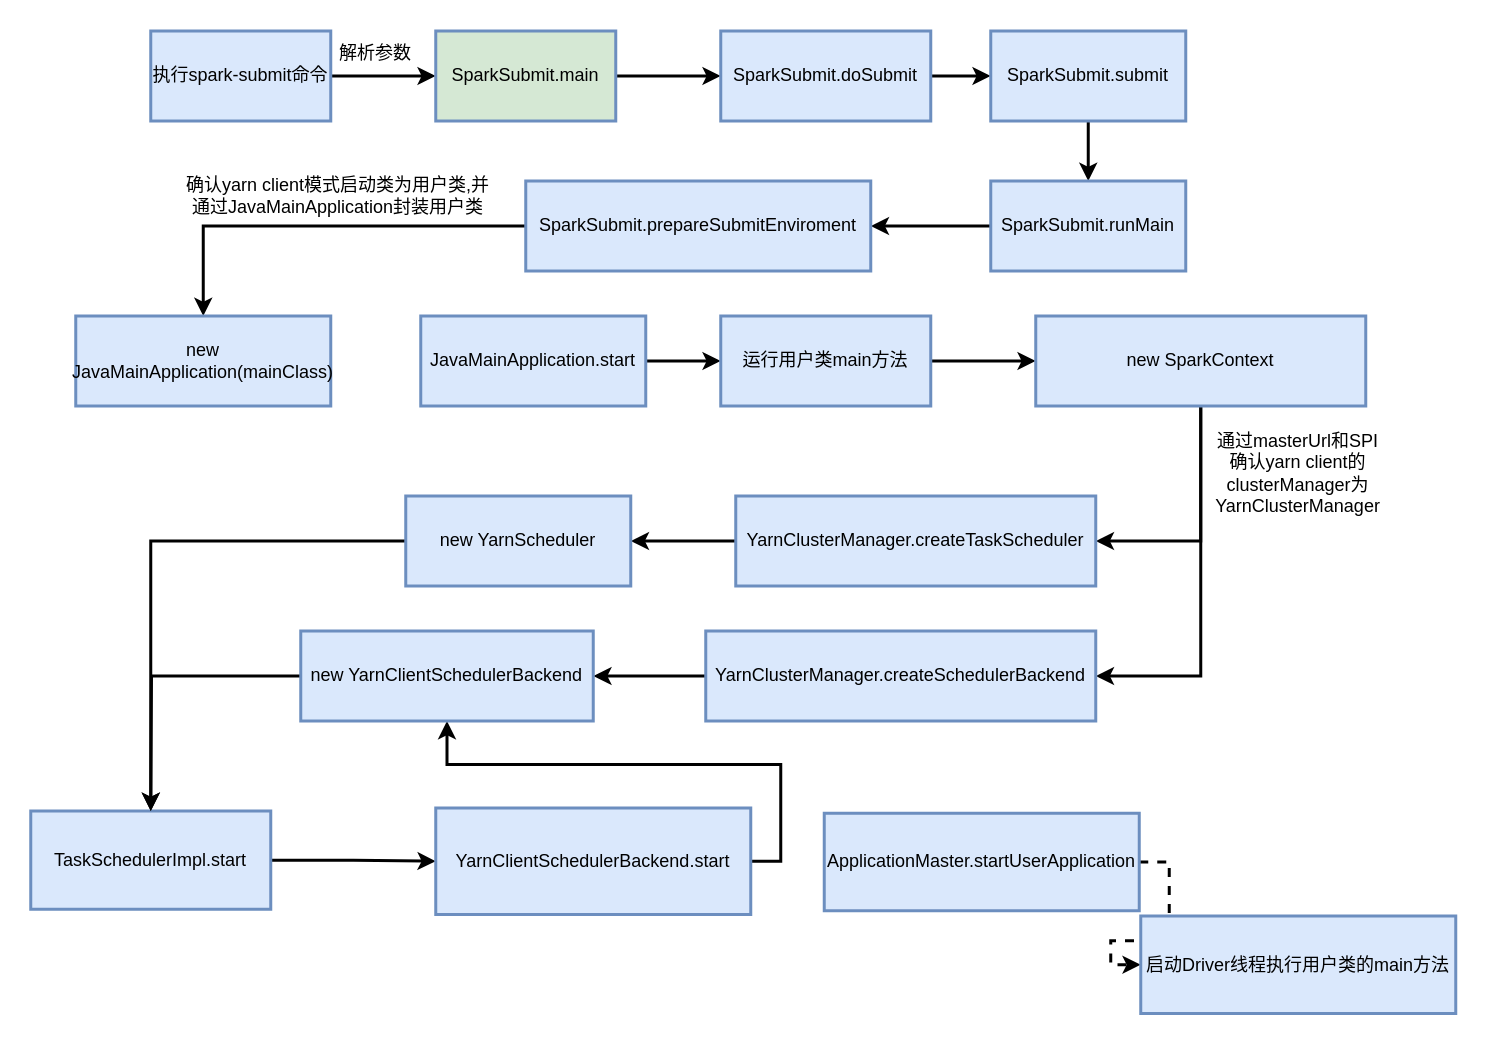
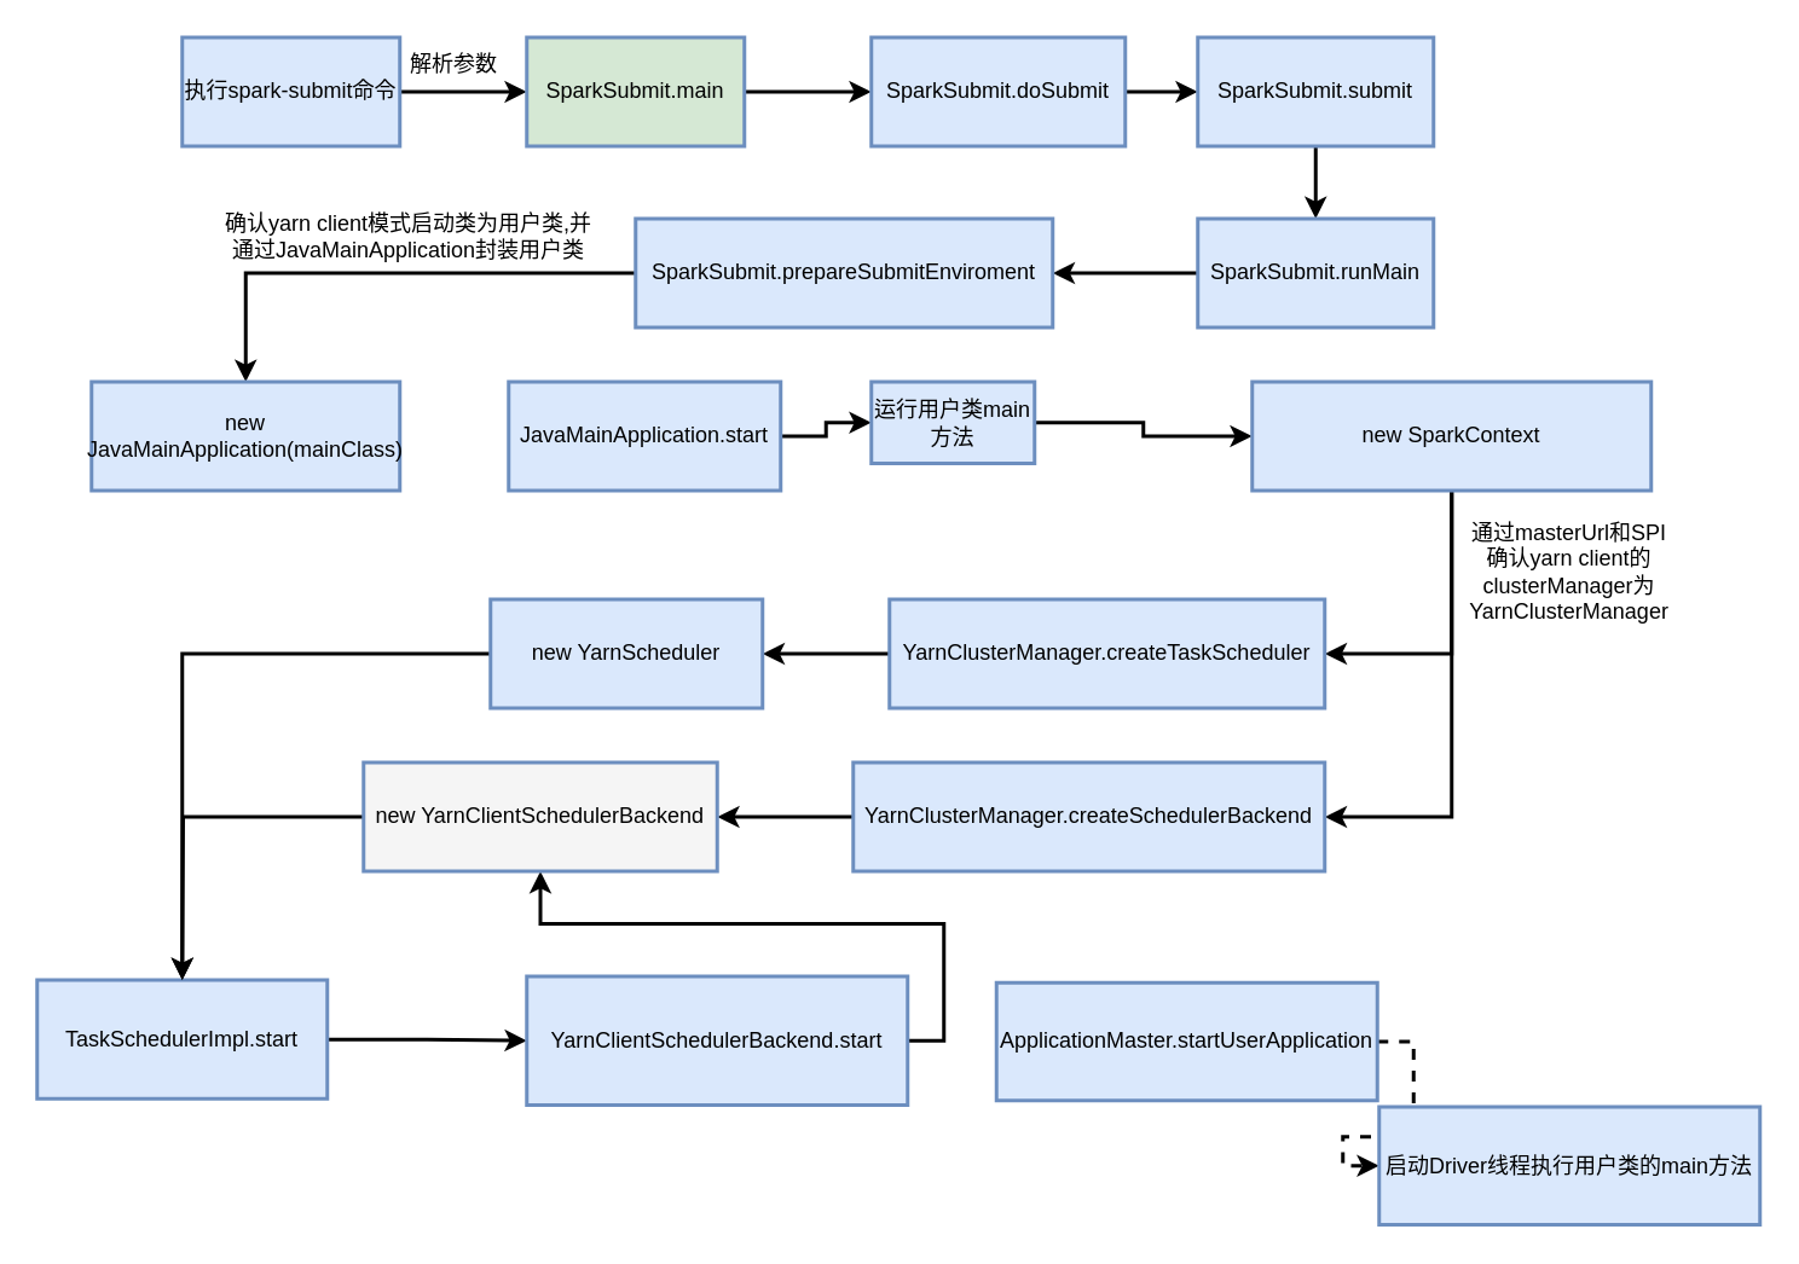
- <mxCell id="20" value="运行用户类main方法" style="rounded=0;whiteSpace=wrap;html=1;fillColor=#dae8fc;strokeColor=#6c8ebf;strokeWidth=2;" parent="1" vertex="1"><mxGeometry x="480" y="210" width="140" height="60" as="geometry" /></mxCell>
+ <mxCell id="20" value="运行用户类main方法" style="rounded=0;whiteSpace=wrap;html=1;fillColor=#dae8fc;strokeColor=#6c8ebf;strokeWidth=2;" parent="1" vertex="1"><mxGeometry x="480" y="210" width="90" height="45" as="geometry" /></mxCell>
- <mxCell id="39" value="new YarnClientSchedulerBackend" style="rounded=0;whiteSpace=wrap;html=1;fillColor=#dae8fc;strokeColor=#6c8ebf;strokeWidth=2;" vertex="1" parent="1"><mxGeometry x="200" y="420" width="195" height="60" as="geometry" /></mxCell>
+ <mxCell id="39" value="new YarnClientSchedulerBackend" style="rounded=0;whiteSpace=wrap;html=1;fillColor=#f5f5f5;strokeColor=#6c8ebf;strokeWidth=2;" vertex="1" parent="1"><mxGeometry x="200" y="420" width="195" height="60" as="geometry" /></mxCell>
